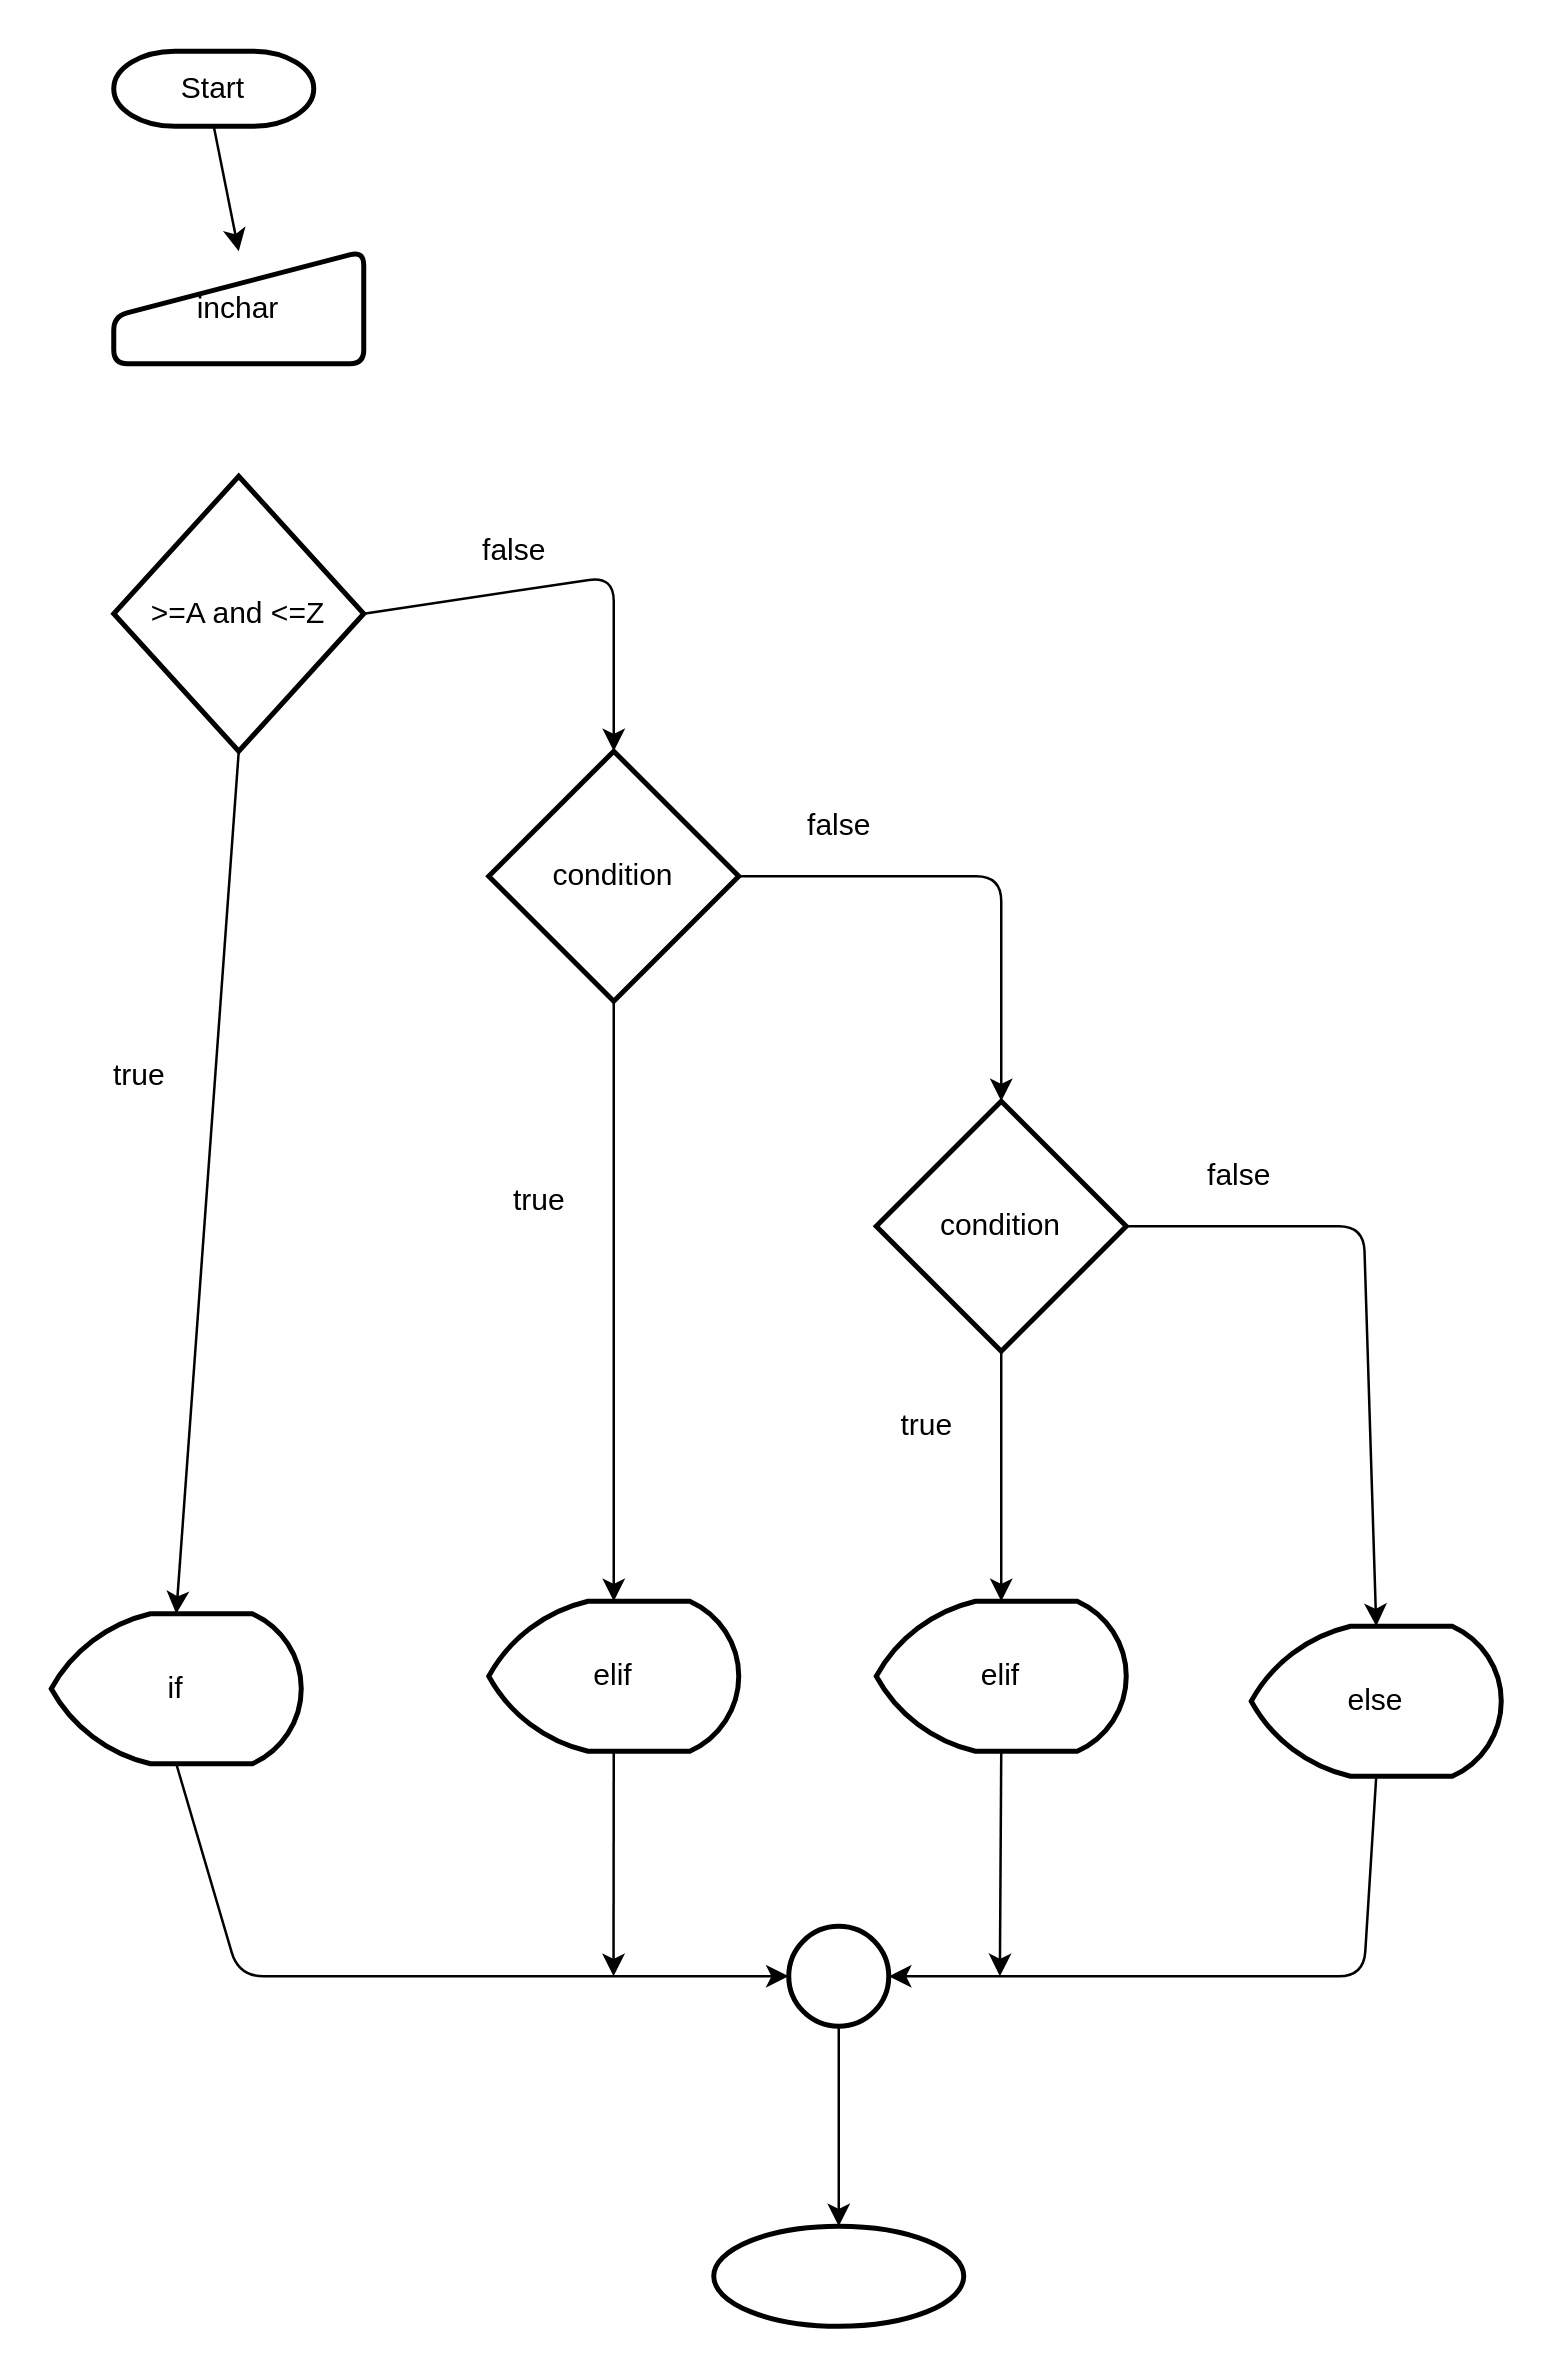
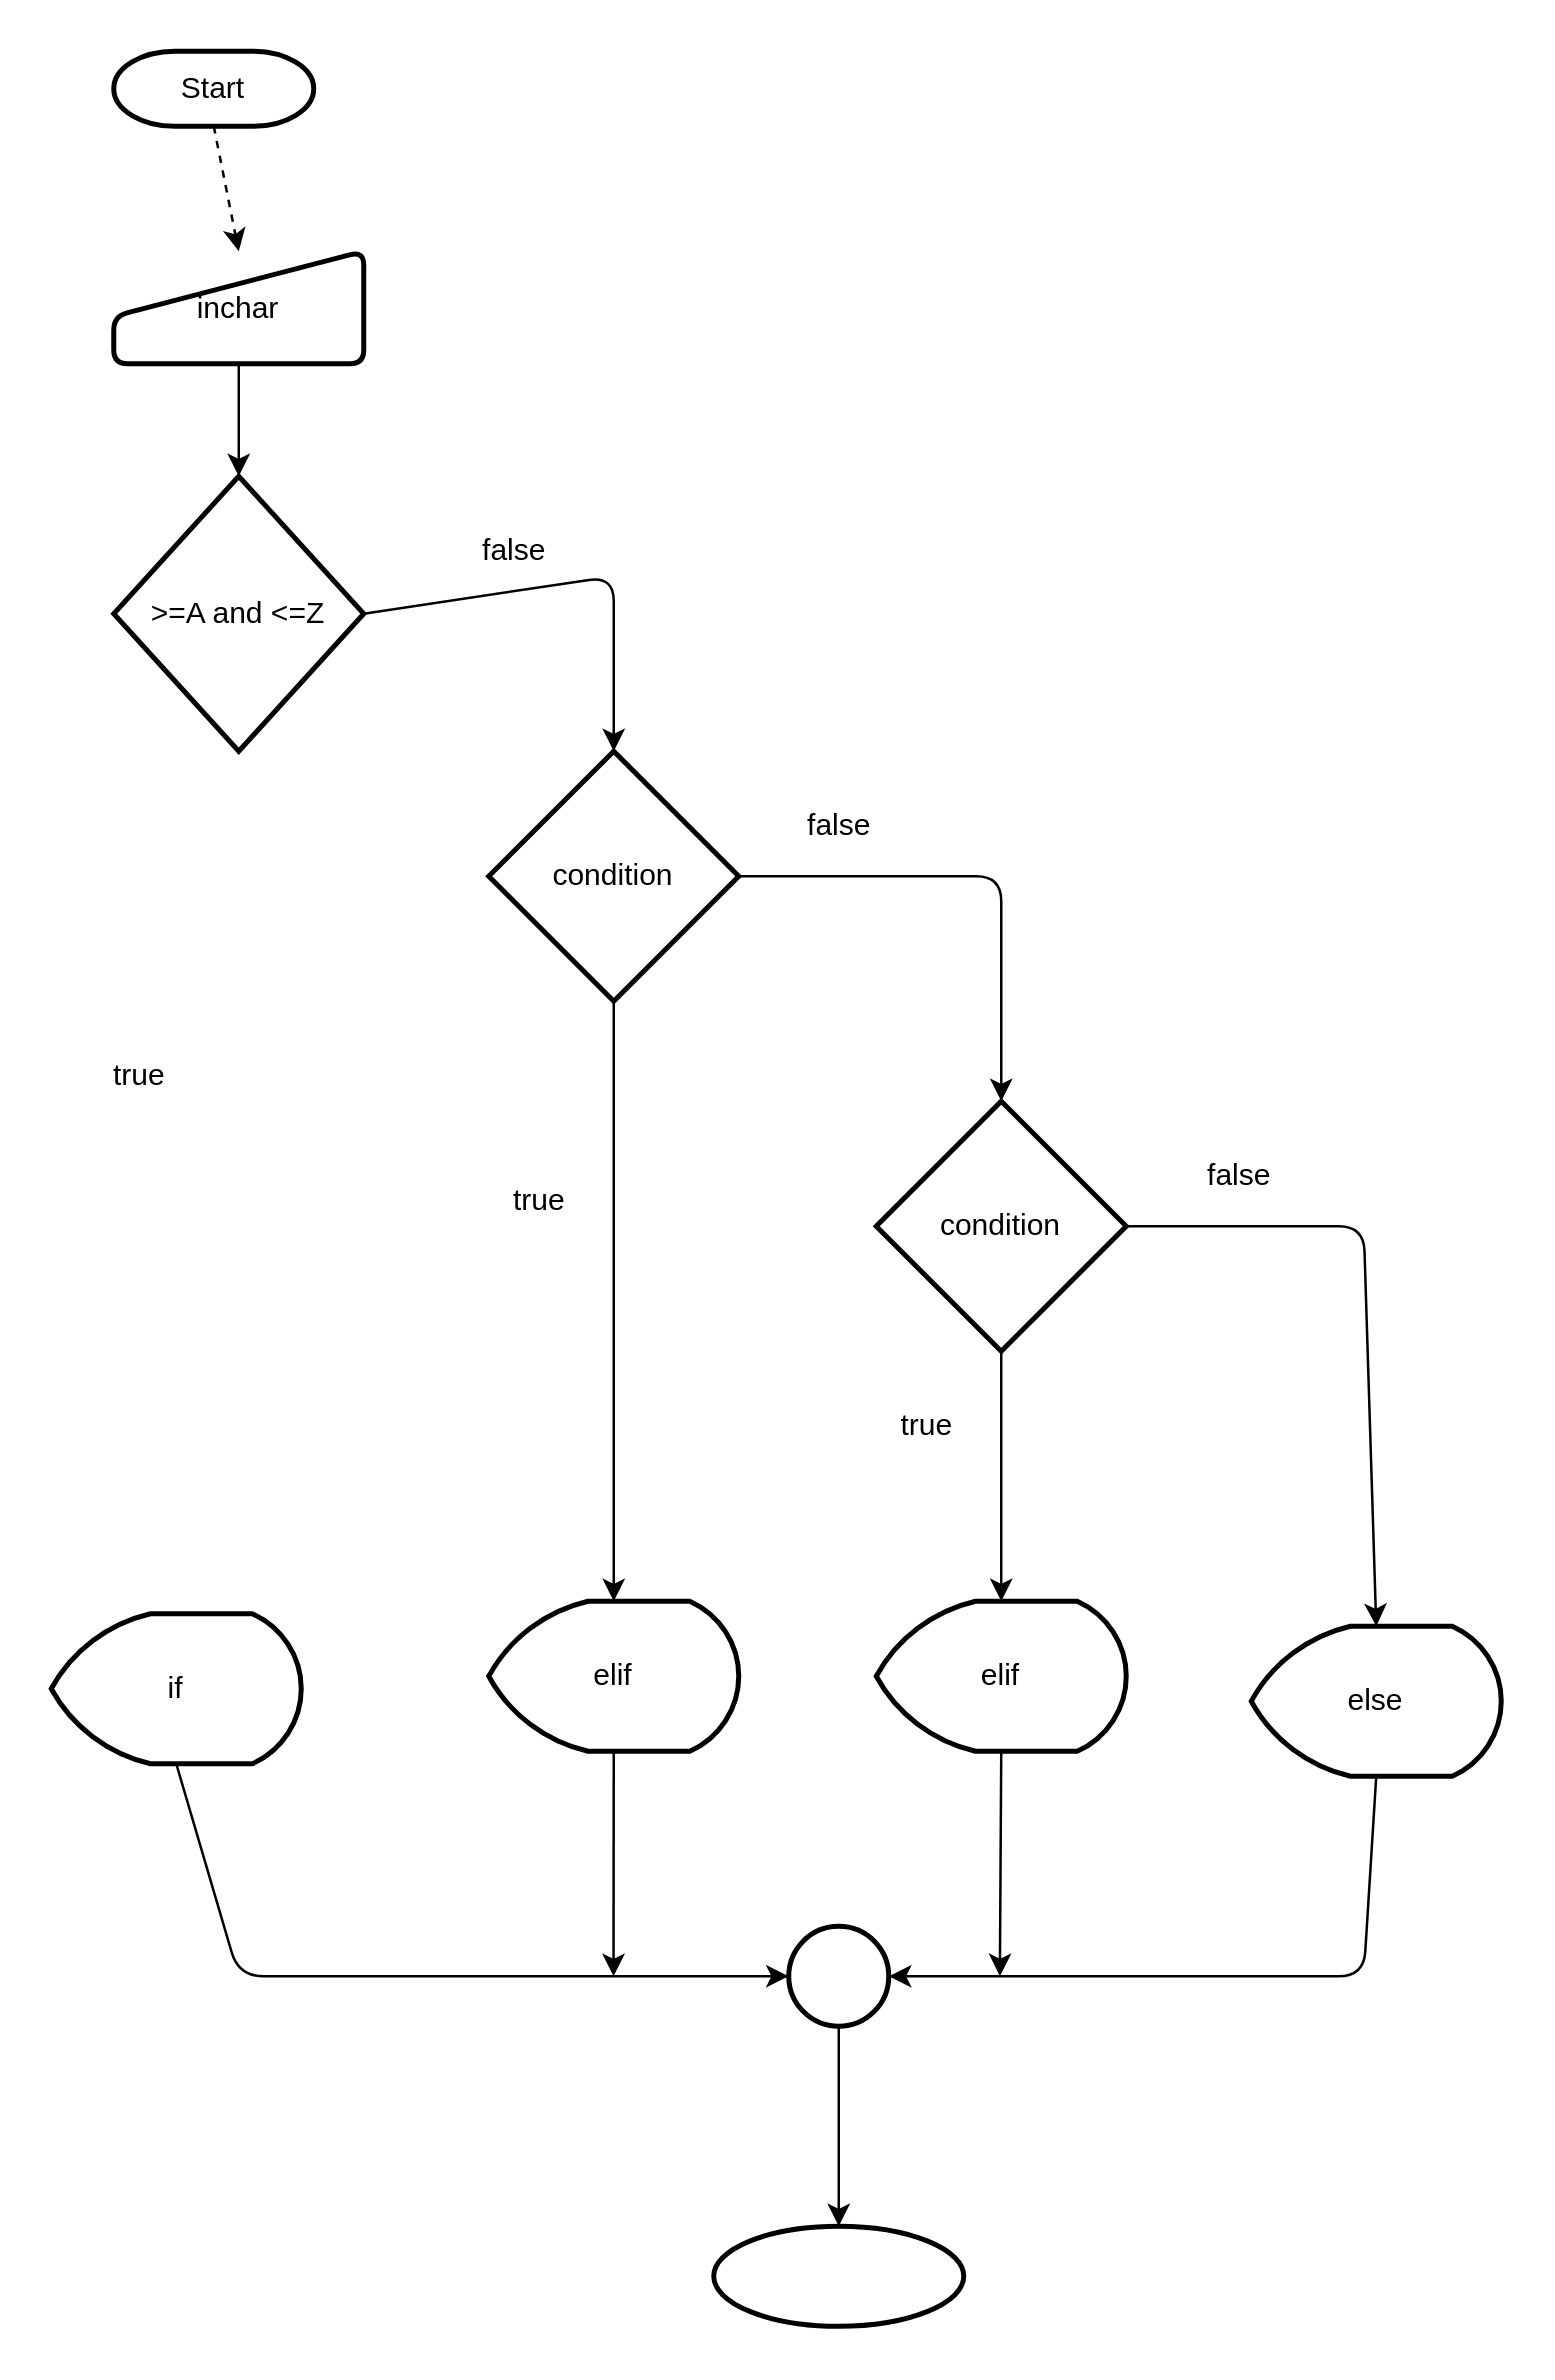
- <mxCell id="2" style="edgeStyle=none;html=1;exitX=0.5;exitY=1;exitDx=0;exitDy=0;exitPerimeter=0;entryX=0.5;entryY=0;entryDx=0;entryDy=0;" edge="1" parent="1" source="3" target="5"><mxGeometry relative="1" as="geometry" /></mxCell>
+ <mxCell id="2" style="edgeStyle=none;html=1;exitX=0.5;exitY=1;exitDx=0;exitDy=0;exitPerimeter=0;entryX=0.5;entryY=0;entryDx=0;entryDy=0;dashed=1;" edge="1" parent="1" source="3" target="5"><mxGeometry relative="1" as="geometry" /></mxCell>
+ <mxCell id="4" style="edgeStyle=none;html=1;exitX=0.5;exitY=1;exitDx=0;exitDy=0;entryX=0.5;entryY=0;entryDx=0;entryDy=0;entryPerimeter=0;" edge="1" parent="1" source="5" target="8"><mxGeometry relative="1" as="geometry" /></mxCell>
- <mxCell id="6" style="edgeStyle=none;html=1;exitX=0.5;exitY=1;exitDx=0;exitDy=0;exitPerimeter=0;entryX=0.5;entryY=0;entryDx=0;entryDy=0;entryPerimeter=0;" edge="1" parent="1" source="8" target="18"><mxGeometry relative="1" as="geometry" /></mxCell>
